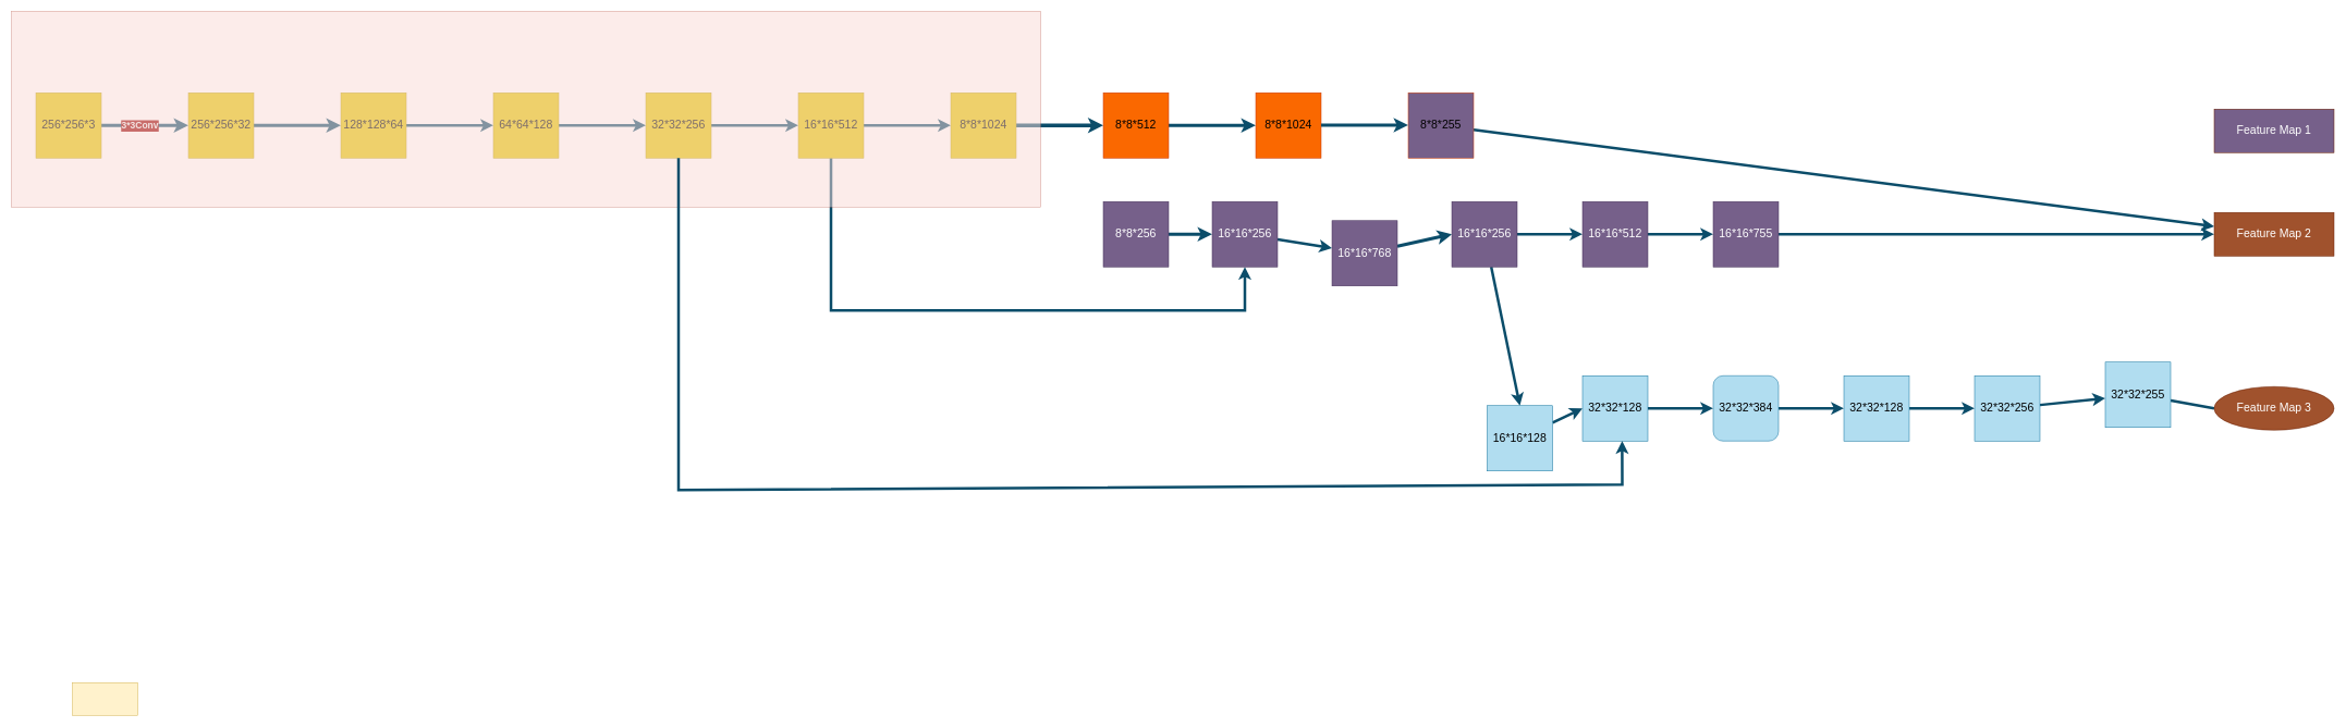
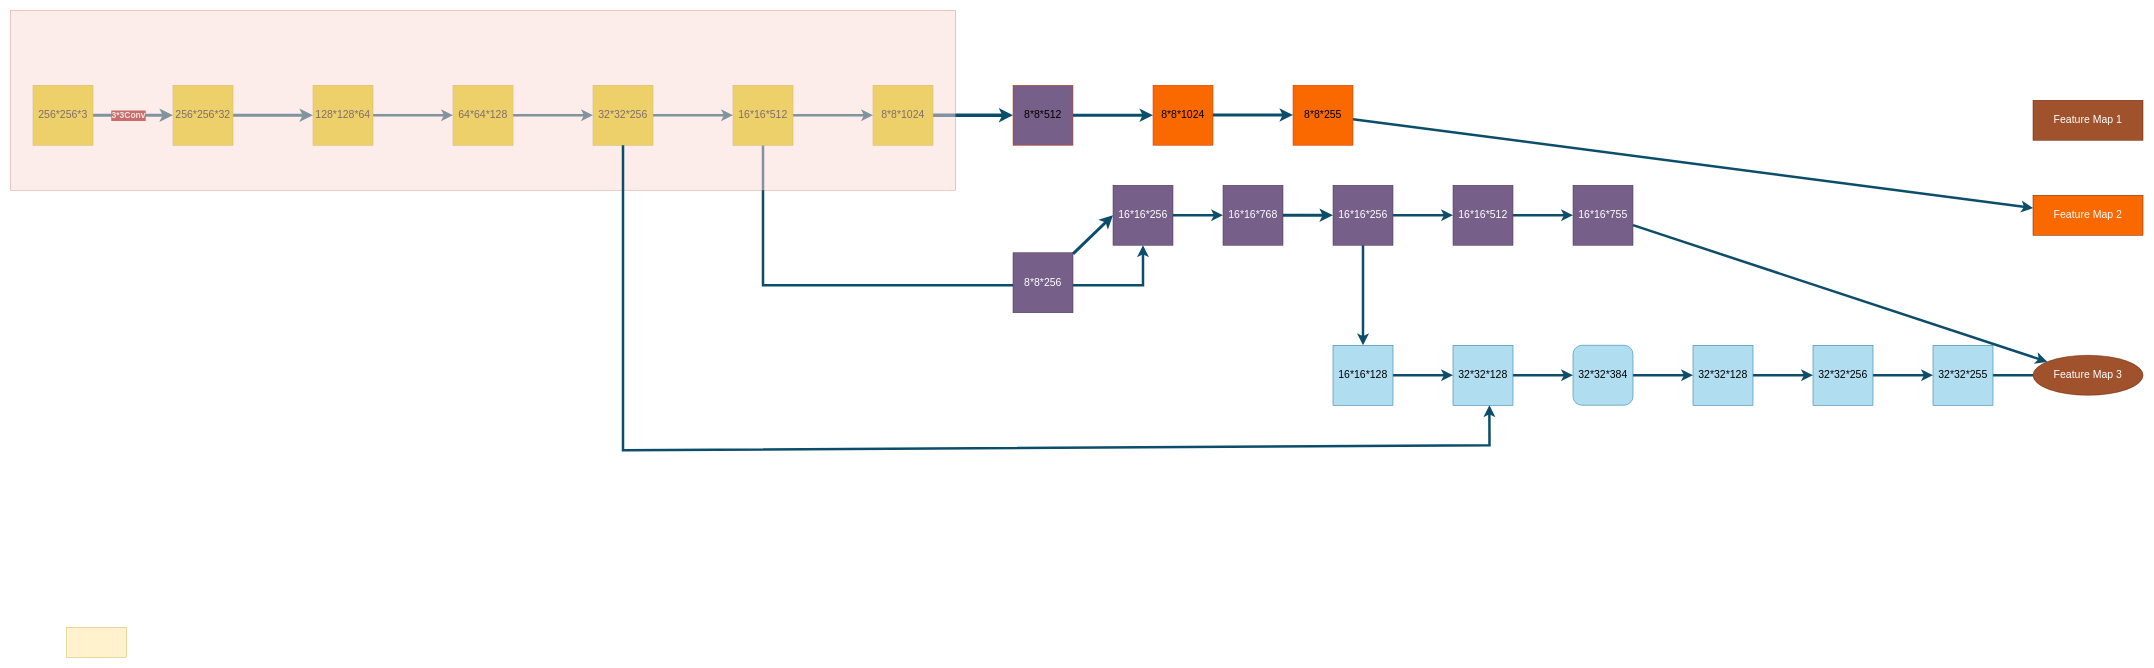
- <mxCell id="20" value="&lt;div style=&quot;line-height: 130%;&quot;&gt;&lt;font style=&quot;font-size: 21px;&quot;&gt;8*8*512&lt;/font&gt;&lt;/div&gt;" style="rounded=0;whiteSpace=wrap;html=1;strokeColor=#C73500;fillColor=#fa6800;fontColor=#000000;" vertex="1" parent="1"><mxGeometry x="2025" y="170" width="120" height="120" as="geometry" /></mxCell>
+ <mxCell id="20" value="&lt;div style=&quot;line-height: 130%;&quot;&gt;&lt;font style=&quot;font-size: 21px;&quot;&gt;8*8*512&lt;/font&gt;&lt;/div&gt;" style="rounded=0;whiteSpace=wrap;html=1;strokeColor=#C73500;fillColor=#76608a;fontColor=#000000;" vertex="1" parent="1"><mxGeometry x="2025" y="170" width="120" height="120" as="geometry" /></mxCell>
- <mxCell id="23" value="&lt;div style=&quot;line-height: 130%;&quot;&gt;&lt;font style=&quot;font-size: 21px;&quot;&gt;8*8*255&lt;/font&gt;&lt;/div&gt;" style="rounded=0;whiteSpace=wrap;html=1;strokeColor=#C73500;fillColor=#76608a;fontColor=#000000;" vertex="1" parent="1"><mxGeometry x="2585" y="170" width="120" height="120" as="geometry" /></mxCell>
+ <mxCell id="23" value="&lt;div style=&quot;line-height: 130%;&quot;&gt;&lt;font style=&quot;font-size: 21px;&quot;&gt;8*8*255&lt;/font&gt;&lt;/div&gt;" style="rounded=0;whiteSpace=wrap;html=1;strokeColor=#C73500;fillColor=#fa6800;fontColor=#000000;" vertex="1" parent="1"><mxGeometry x="2585" y="170" width="120" height="120" as="geometry" /></mxCell>
- <mxCell id="24" value="&lt;div style=&quot;line-height: 130%;&quot;&gt;&lt;span style=&quot;font-size: 21px;&quot;&gt;Feature Map 1&lt;/span&gt;&lt;/div&gt;" style="rounded=0;whiteSpace=wrap;html=1;strokeColor=#6D1F00;fillColor=#76608a;fontColor=#ffffff;" vertex="1" parent="1"><mxGeometry x="4065" y="200" width="220" height="80" as="geometry" /></mxCell>
+ <mxCell id="24" value="&lt;div style=&quot;line-height: 130%;&quot;&gt;&lt;span style=&quot;font-size: 21px;&quot;&gt;Feature Map 1&lt;/span&gt;&lt;/div&gt;" style="rounded=0;whiteSpace=wrap;html=1;strokeColor=#6D1F00;fillColor=#a0522d;fontColor=#ffffff;" vertex="1" parent="1"><mxGeometry x="4065" y="200" width="220" height="80" as="geometry" /></mxCell>
- <mxCell id="27" value="&lt;div style=&quot;line-height: 130%;&quot;&gt;&lt;font style=&quot;font-size: 21px;&quot;&gt;8*8*256&lt;/font&gt;&lt;/div&gt;" style="rounded=0;whiteSpace=wrap;html=1;strokeColor=#432D57;fillColor=#76608a;fontColor=#ffffff;" vertex="1" parent="1"><mxGeometry x="2025" y="370" width="120" height="120" as="geometry" /></mxCell>
+ <mxCell id="27" value="&lt;div style=&quot;line-height: 130%;&quot;&gt;&lt;font style=&quot;font-size: 21px;&quot;&gt;8*8*256&lt;/font&gt;&lt;/div&gt;" style="rounded=0;whiteSpace=wrap;html=1;strokeColor=#432D57;fillColor=#76608a;fontColor=#ffffff;" vertex="1" parent="1"><mxGeometry x="2025" y="505" width="120" height="120" as="geometry" /></mxCell>
- <mxCell id="37" style="edgeStyle=none;curved=1;rounded=0;orthogonalLoop=1;jettySize=auto;html=1;entryX=0;entryY=0.5;entryDx=0;entryDy=0;strokeColor=#0B4D6A;fontSize=12;startSize=8;endSize=8;strokeWidth=5;" edge="1" parent="1" source="38" target="39"><mxGeometry relative="1" as="geometry" /></mxCell>
+ <mxCell id="37" style="edgeStyle=none;curved=1;rounded=0;orthogonalLoop=1;jettySize=auto;html=1;strokeColor=#0B4D6A;fontSize=12;startSize=8;endSize=8;strokeWidth=5;" edge="1" parent="1" source="38" target="52"><mxGeometry relative="1" as="geometry" /></mxCell>
- <mxCell id="39" value="&lt;div style=&quot;line-height: 130%;&quot;&gt;&lt;span style=&quot;font-size: 21px;&quot;&gt;Feature Map 2&lt;/span&gt;&lt;/div&gt;" style="rounded=0;whiteSpace=wrap;html=1;strokeColor=#6D1F00;fillColor=#a0522d;fontColor=#ffffff;" vertex="1" parent="1"><mxGeometry x="4065" y="390" width="220" height="80" as="geometry" /></mxCell>
+ <mxCell id="39" value="&lt;div style=&quot;line-height: 130%;&quot;&gt;&lt;span style=&quot;font-size: 21px;&quot;&gt;Feature Map 2&lt;/span&gt;&lt;/div&gt;" style="rounded=0;whiteSpace=wrap;html=1;strokeColor=#6D1F00;fillColor=#fa6800;fontColor=#ffffff;" vertex="1" parent="1"><mxGeometry x="4065" y="390" width="220" height="80" as="geometry" /></mxCell>
- <mxCell id="31" value="&lt;div style=&quot;line-height: 130%;&quot;&gt;&lt;font style=&quot;font-size: 21px;&quot;&gt;16*16*768&lt;/font&gt;&lt;/div&gt;" style="rounded=0;whiteSpace=wrap;html=1;strokeColor=#432D57;fillColor=#76608a;fontColor=#ffffff;" vertex="1" parent="1"><mxGeometry x="2445" y="405" width="120" height="120" as="geometry" /></mxCell>
+ <mxCell id="31" value="&lt;div style=&quot;line-height: 130%;&quot;&gt;&lt;font style=&quot;font-size: 21px;&quot;&gt;16*16*768&lt;/font&gt;&lt;/div&gt;" style="rounded=0;whiteSpace=wrap;html=1;strokeColor=#432D57;fillColor=#76608a;fontColor=#ffffff;" vertex="1" parent="1"><mxGeometry x="2445" y="370" width="120" height="120" as="geometry" /></mxCell>
- <mxCell id="51" value="&lt;div style=&quot;line-height: 130%;&quot;&gt;&lt;font style=&quot;font-size: 21px;&quot;&gt;32*32*255&lt;/font&gt;&lt;/div&gt;" style="rounded=0;whiteSpace=wrap;html=1;strokeColor=#10739e;fillColor=#b1ddf0;" vertex="1" parent="1"><mxGeometry x="3865" y="665" width="120" height="120" as="geometry" /></mxCell>
+ <mxCell id="51" value="&lt;div style=&quot;line-height: 130%;&quot;&gt;&lt;font style=&quot;font-size: 21px;&quot;&gt;32*32*255&lt;/font&gt;&lt;/div&gt;" style="rounded=0;whiteSpace=wrap;html=1;strokeColor=#10739e;fillColor=#b1ddf0;" vertex="1" parent="1"><mxGeometry x="3865" y="690" width="120" height="120" as="geometry" /></mxCell>
- <mxCell id="41" value="&lt;div style=&quot;line-height: 130%;&quot;&gt;&lt;font style=&quot;font-size: 21px;&quot;&gt;16*16*128&lt;/font&gt;&lt;/div&gt;" style="rounded=0;whiteSpace=wrap;html=1;strokeColor=#10739e;fillColor=#b1ddf0;" vertex="1" parent="1"><mxGeometry x="2730" y="745" width="120" height="120" as="geometry" /></mxCell>
+ <mxCell id="41" value="&lt;div style=&quot;line-height: 130%;&quot;&gt;&lt;font style=&quot;font-size: 21px;&quot;&gt;16*16*128&lt;/font&gt;&lt;/div&gt;" style="rounded=0;whiteSpace=wrap;html=1;strokeColor=#10739e;fillColor=#b1ddf0;" vertex="1" parent="1"><mxGeometry x="2665" y="690" width="120" height="120" as="geometry" /></mxCell>
